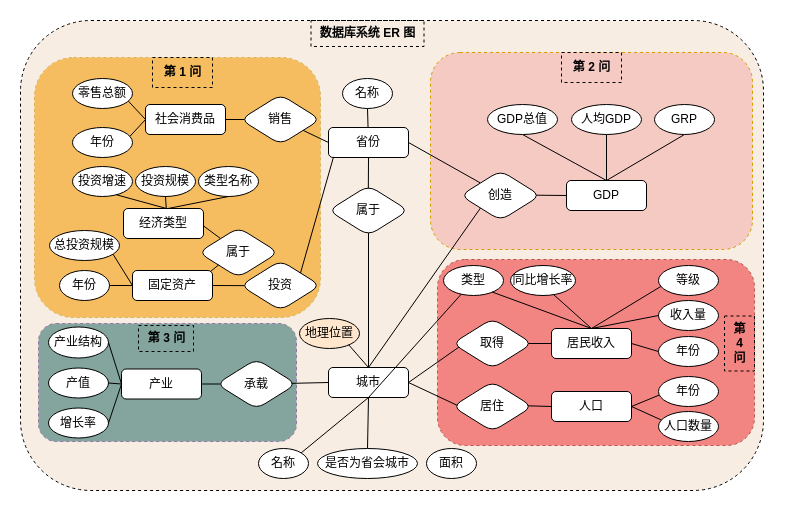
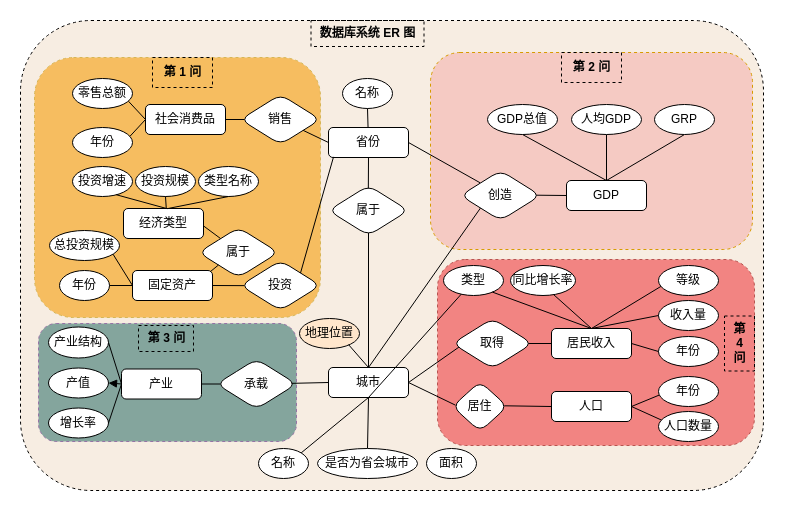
- <mxCell id="71" value="" style="endArrow=none;html=1;rounded=0;entryX=1;entryY=0.5;entryDx=0;entryDy=0;exitX=0;exitY=0.5;exitDx=0;exitDy=0;" parent="1" source="66" target="68" edge="1"><mxGeometry width="50" height="50" relative="1" as="geometry"><mxPoint x="131" y="393.5" as="sourcePoint" /><mxPoint x="108" y="351.5" as="targetPoint" /></mxGeometry></mxCell>
+ <mxCell id="71" value="" style="endArrow=block;html=1;rounded=0;entryX=1;entryY=0.5;entryDx=0;entryDy=0;exitX=0;exitY=0.5;exitDx=0;exitDy=0;" parent="1" source="66" target="68" edge="1"><mxGeometry width="50" height="50" relative="1" as="geometry"><mxPoint x="131" y="393.5" as="sourcePoint" /><mxPoint x="108" y="351.5" as="targetPoint" /></mxGeometry></mxCell>
- <mxCell id="41" value="居住" style="rhombus;whiteSpace=wrap;html=1;rounded=1;" parent="1" vertex="1"><mxGeometry x="452" y="381" width="80" height="50" as="geometry" /></mxCell>
+ <mxCell id="41" value="居住" style="rhombus;whiteSpace=wrap;html=1;rounded=1;" parent="1" vertex="1"><mxGeometry x="452" y="381" width="55" height="50" as="geometry" /></mxCell>
